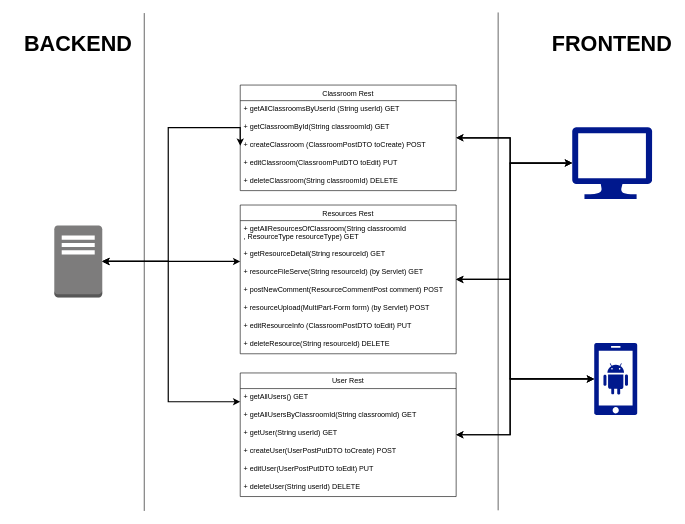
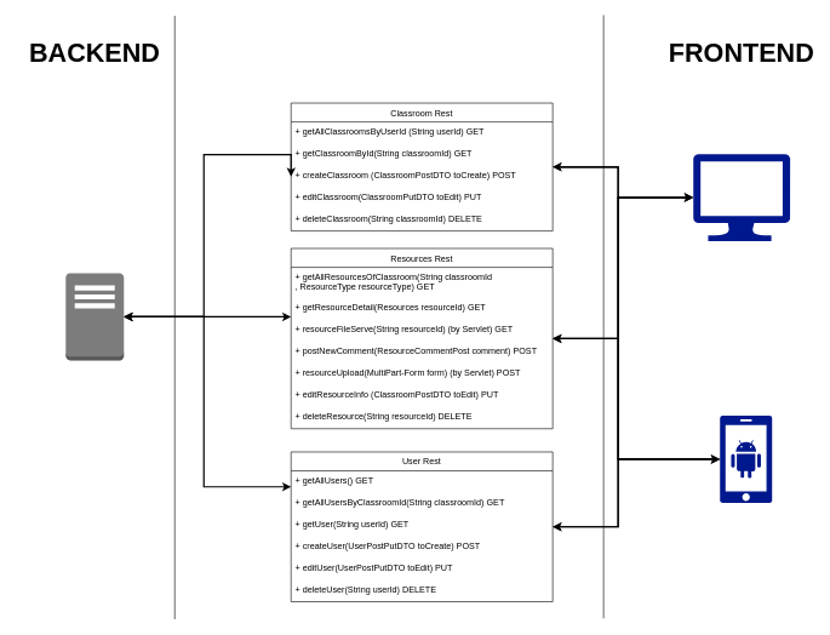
- <mxCell id="17" value="+ getResourceDetail(String resourceId) GET" style="text;strokeColor=none;fillColor=none;align=left;verticalAlign=top;spacingLeft=4;spacingRight=4;overflow=hidden;rotatable=0;points=[[0,0.5],[1,0.5]];portConstraint=eastwest;fontSize=12;" vertex="1" parent="15"><mxGeometry y="68" width="360" height="30" as="geometry" /></mxCell>
+ <mxCell id="17" value="+ getResourceDetail(Resources resourceId) GET" style="text;strokeColor=none;fillColor=none;align=left;verticalAlign=top;spacingLeft=4;spacingRight=4;overflow=hidden;rotatable=0;points=[[0,0.5],[1,0.5]];portConstraint=eastwest;fontSize=12;" vertex="1" parent="15"><mxGeometry y="68" width="360" height="30" as="geometry" /></mxCell>
